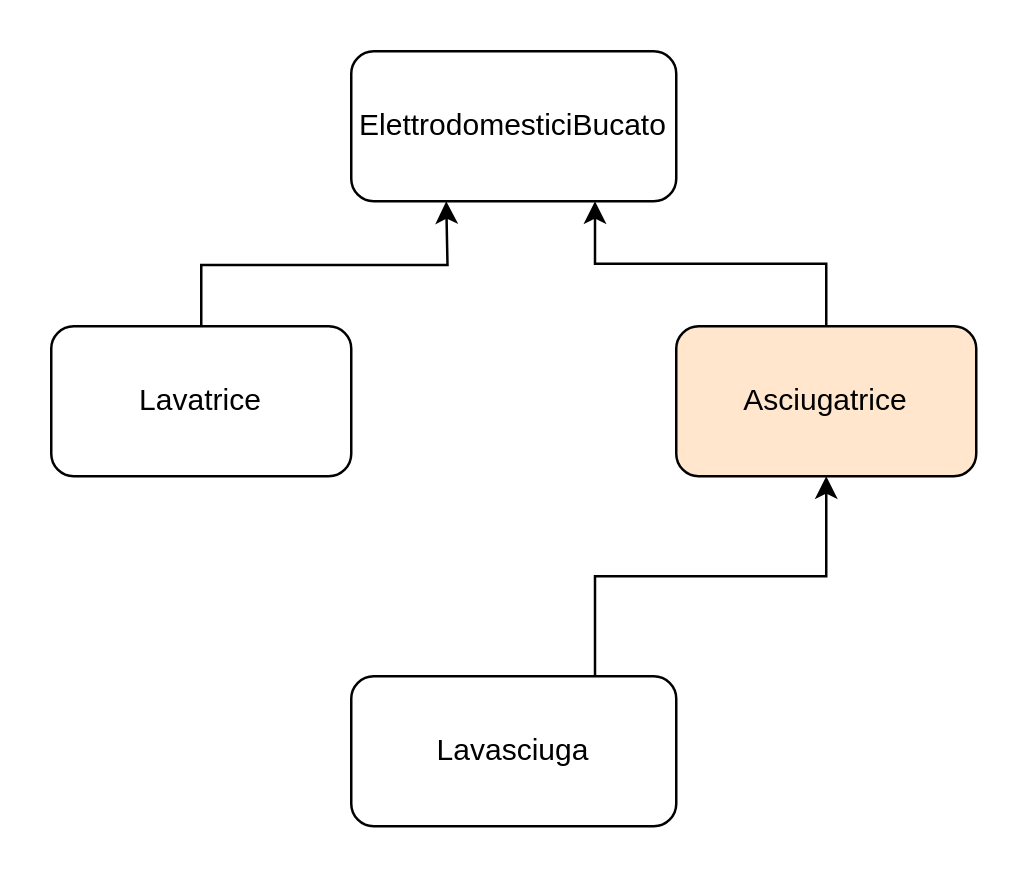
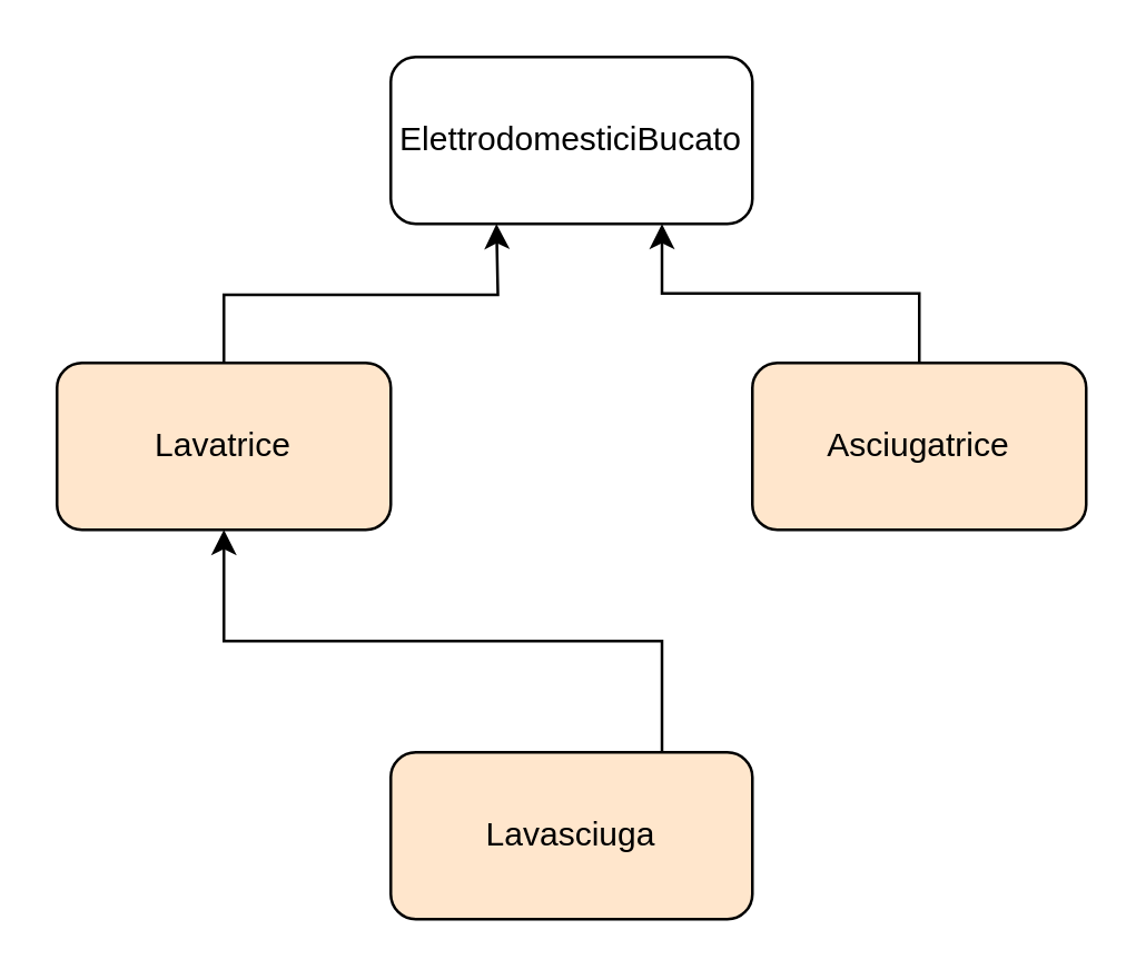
- <mxCell id="5" value="Lavatrice" style="whiteSpace=wrap;html=1;rounded=1;glass=0;strokeWidth=1;shadow=0;" vertex="1" parent="1"><mxGeometry x="20" y="130" width="120" height="60" as="geometry" /></mxCell>
+ <mxCell id="5" value="Lavatrice" style="whiteSpace=wrap;html=1;rounded=1;glass=0;strokeWidth=1;shadow=0;fillColor=#ffe6cc;" vertex="1" parent="1"><mxGeometry x="20" y="130" width="120" height="60" as="geometry" /></mxCell>
- <mxCell id="3" value="" style="edgeStyle=orthogonalEdgeStyle;rounded=0;orthogonalLoop=1;jettySize=auto;html=1;exitX=0.75;exitY=0;exitDx=0;exitDy=0;" edge="1" parent="1" source="4" target="6"><mxGeometry relative="1" as="geometry" /></mxCell>
+ <mxCell id="3" value="" style="edgeStyle=orthogonalEdgeStyle;rounded=0;orthogonalLoop=1;jettySize=auto;html=1;exitX=0.75;exitY=0;exitDx=0;exitDy=0;" edge="1" parent="1" source="4" target="5"><mxGeometry relative="1" as="geometry" /></mxCell>
- <mxCell id="4" value="Lavasciuga" style="rounded=1;whiteSpace=wrap;html=1;fontSize=12;glass=0;strokeWidth=1;shadow=0;" vertex="1" parent="1"><mxGeometry x="140" y="270" width="130" height="60" as="geometry" /></mxCell>
+ <mxCell id="4" value="Lavasciuga" style="rounded=1;whiteSpace=wrap;html=1;fontSize=12;glass=0;strokeWidth=1;shadow=0;fillColor=#ffe6cc;" vertex="1" parent="1"><mxGeometry x="140" y="270" width="130" height="60" as="geometry" /></mxCell>
